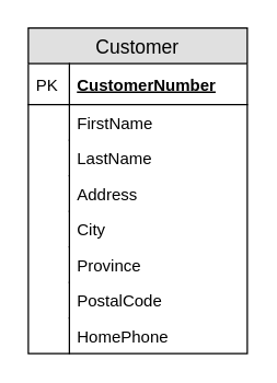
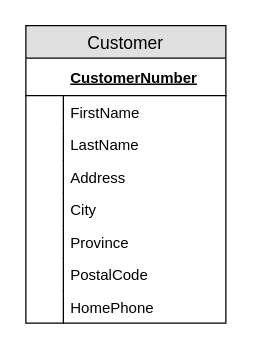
- <mxCell id="4" value="PK" style="shape=partialRectangle;top=0;left=0;bottom=0;fillColor=none;align=left;verticalAlign=middle;spacingLeft=4;spacingRight=4;overflow=hidden;rotatable=0;points=[];portConstraint=eastwest;part=1;fontSize=12;" vertex="1" connectable="0" parent="3"><mxGeometry width="30" height="30" as="geometry" /></mxCell>
